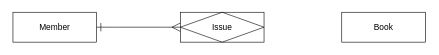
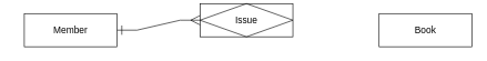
- <mxCell id="4" value="&lt;font style=&quot;font-size: 14px;&quot;&gt;Member&lt;/font&gt;" style="whiteSpace=wrap;html=1;align=center;" vertex="1" parent="1"><mxGeometry x="20" y="20" width="140" height="50" as="geometry" /></mxCell>
+ <mxCell id="4" value="&lt;font style=&quot;font-size: 14px;&quot;&gt;Member&lt;/font&gt;" style="whiteSpace=wrap;html=1;align=center;" vertex="1" parent="1"><mxGeometry x="35" y="20" width="140" height="50" as="geometry" /></mxCell>
- <mxCell id="2" value="&lt;font style=&quot;font-size: 14px;&quot;&gt;Issue&lt;/font&gt;" style="shape=associativeEntity;whiteSpace=wrap;html=1;align=center;" vertex="1" parent="1"><mxGeometry x="300" y="20" width="140" height="50" as="geometry" /></mxCell>
+ <mxCell id="2" value="&lt;font style=&quot;font-size: 14px;&quot;&gt;Issue&lt;/font&gt;" style="shape=associativeEntity;whiteSpace=wrap;html=1;align=center;" vertex="1" parent="1"><mxGeometry x="300" y="5" width="140" height="50" as="geometry" /></mxCell>
